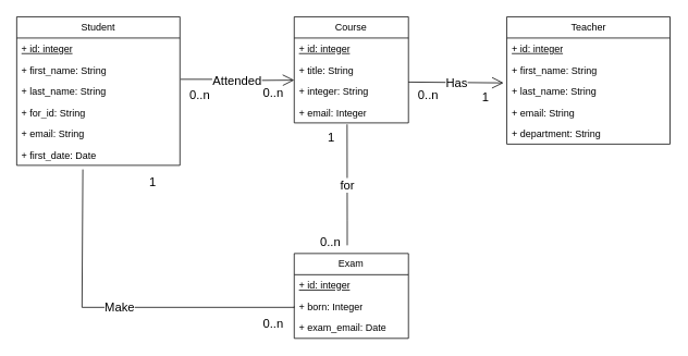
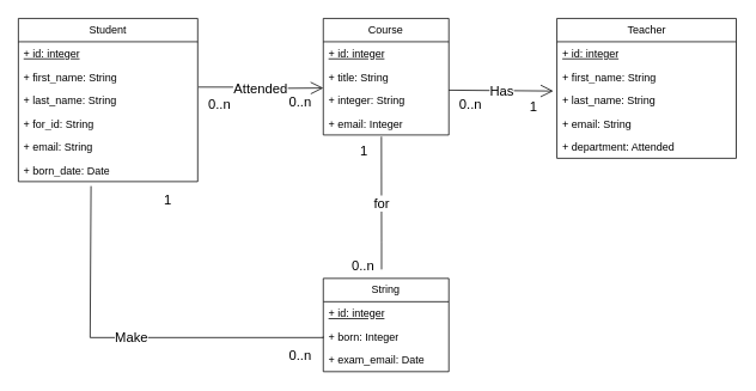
- <mxCell id="15" value="+ department: String" style="text;strokeColor=none;fillColor=none;align=left;verticalAlign=top;spacingLeft=4;spacingRight=4;overflow=hidden;rotatable=0;points=[[0,0.5],[1,0.5]];portConstraint=eastwest;whiteSpace=wrap;html=1;" parent="10" vertex="1"><mxGeometry y="130" width="200" height="26" as="geometry" /></mxCell>
+ <mxCell id="15" value="+ department: Attended" style="text;strokeColor=none;fillColor=none;align=left;verticalAlign=top;spacingLeft=4;spacingRight=4;overflow=hidden;rotatable=0;points=[[0,0.5],[1,0.5]];portConstraint=eastwest;whiteSpace=wrap;html=1;" parent="10" vertex="1"><mxGeometry y="130" width="200" height="26" as="geometry" /></mxCell>
- <mxCell id="8" value="+ first_date: Date" style="text;strokeColor=none;fillColor=none;align=left;verticalAlign=top;spacingLeft=4;spacingRight=4;overflow=hidden;rotatable=0;points=[[0,0.5],[1,0.5]];portConstraint=eastwest;whiteSpace=wrap;html=1;" parent="2" vertex="1"><mxGeometry y="156" width="200" height="26" as="geometry" /></mxCell>
+ <mxCell id="8" value="+ born_date: Date" style="text;strokeColor=none;fillColor=none;align=left;verticalAlign=top;spacingLeft=4;spacingRight=4;overflow=hidden;rotatable=0;points=[[0,0.5],[1,0.5]];portConstraint=eastwest;whiteSpace=wrap;html=1;" parent="2" vertex="1"><mxGeometry y="156" width="200" height="26" as="geometry" /></mxCell>
- <mxCell id="25" value="Exam" style="swimlane;fontStyle=0;childLayout=stackLayout;horizontal=1;startSize=26;fillColor=none;horizontalStack=0;resizeParent=1;resizeParentMax=0;resizeLast=0;collapsible=1;marginBottom=0;whiteSpace=wrap;html=1;" parent="1" vertex="1"><mxGeometry x="360" y="310" width="140" height="104" as="geometry" /></mxCell>
+ <mxCell id="25" value="String" style="swimlane;fontStyle=0;childLayout=stackLayout;horizontal=1;startSize=26;fillColor=none;horizontalStack=0;resizeParent=1;resizeParentMax=0;resizeLast=0;collapsible=1;marginBottom=0;whiteSpace=wrap;html=1;" parent="1" vertex="1"><mxGeometry x="360" y="310" width="140" height="104" as="geometry" /></mxCell>
